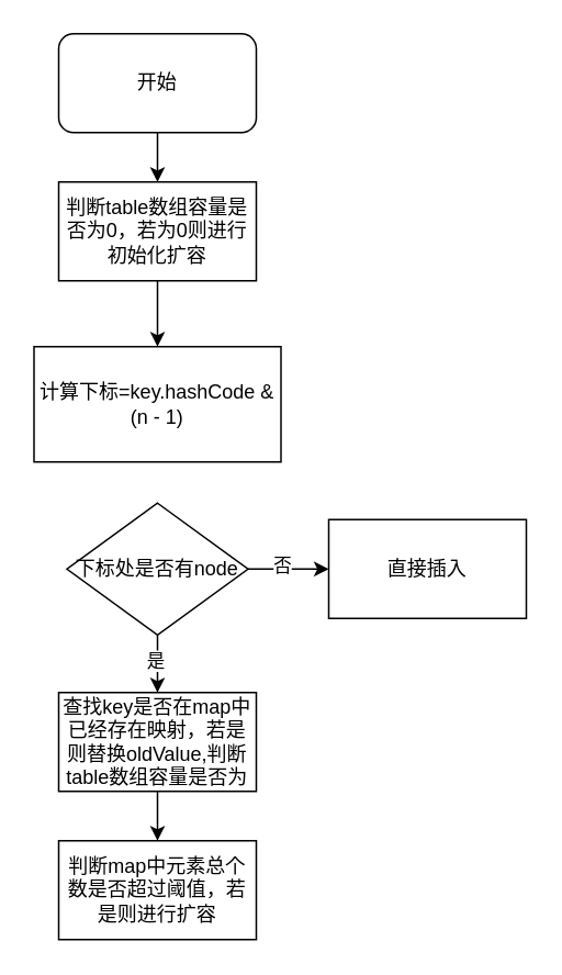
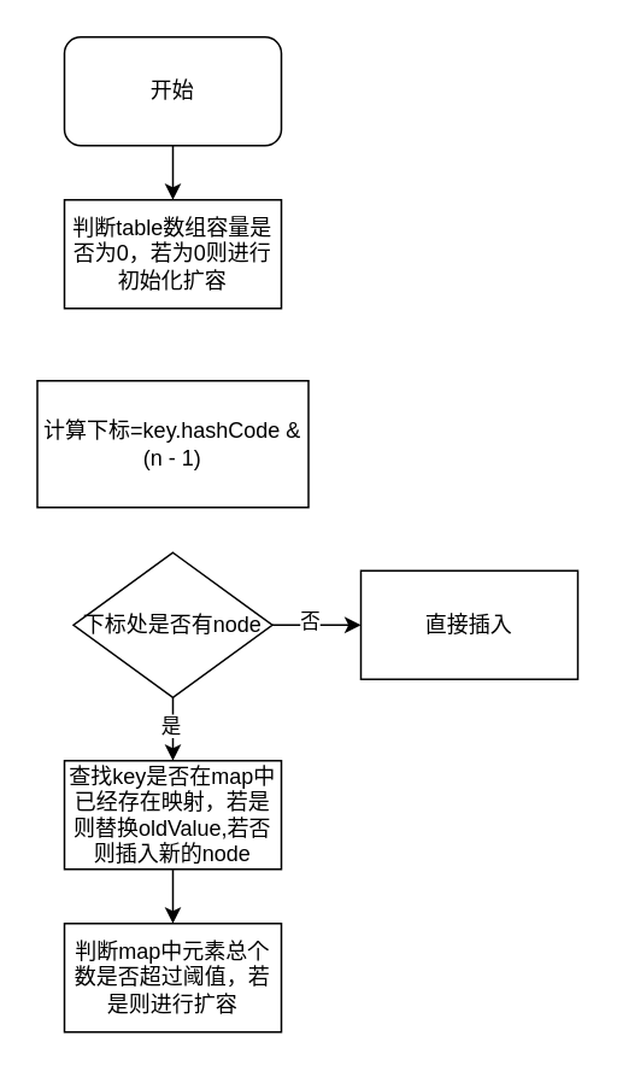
- <mxCell id="4" style="edgeStyle=orthogonalEdgeStyle;rounded=0;orthogonalLoop=1;jettySize=auto;html=1;exitX=0.5;exitY=1;exitDx=0;exitDy=0;entryX=0.5;entryY=0;entryDx=0;entryDy=0;" edge="1" parent="1" source="5" target="6"><mxGeometry relative="1" as="geometry" /></mxCell>
- <mxCell id="15" value="查找key是否在map中已经存在映射，若是则替换oldValue,判断table数组容量是否为" style="rounded=0;whiteSpace=wrap;html=1;" vertex="1" parent="1"><mxGeometry x="35" y="420" width="120" height="60" as="geometry" /></mxCell>
+ <mxCell id="15" value="查找key是否在map中已经存在映射，若是则替换oldValue,若否则插入新的node" style="rounded=0;whiteSpace=wrap;html=1;" vertex="1" parent="1"><mxGeometry x="35" y="420" width="120" height="60" as="geometry" /></mxCell>
